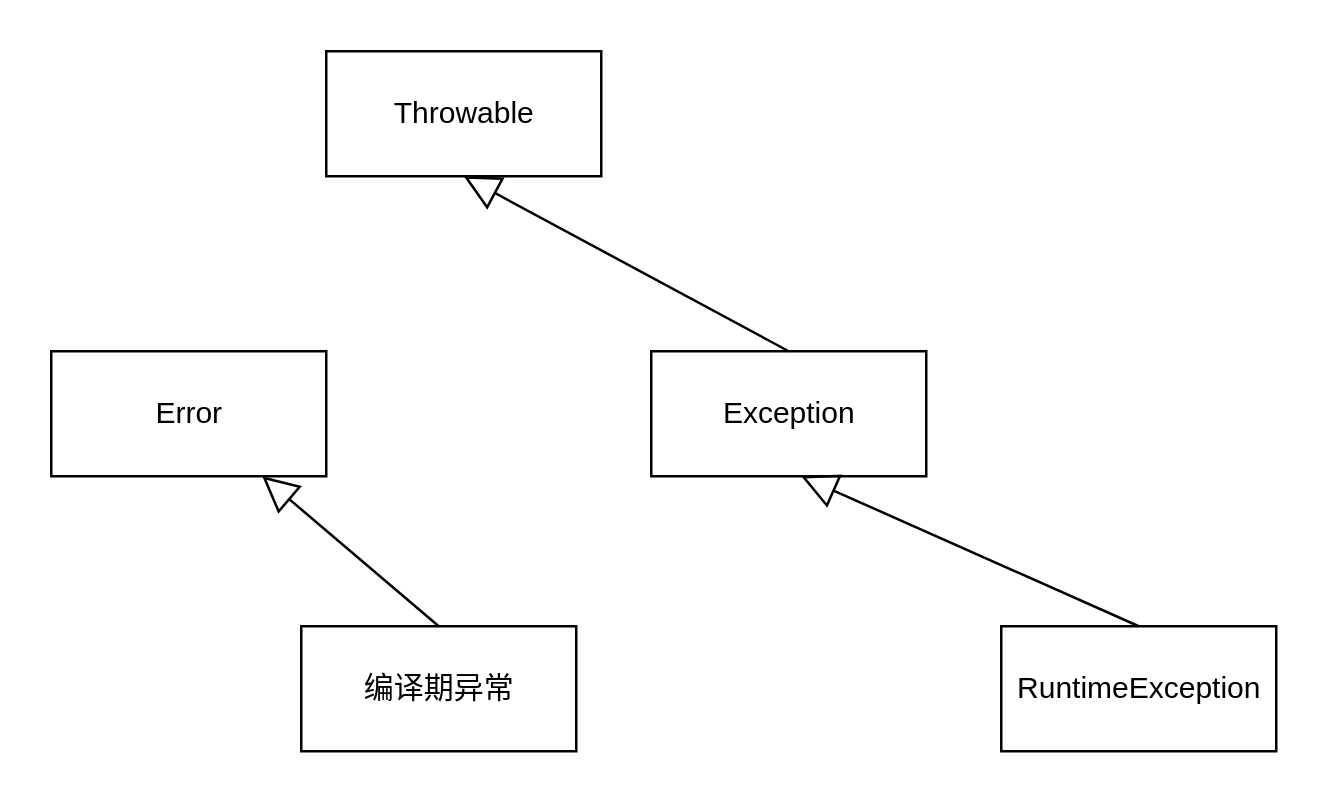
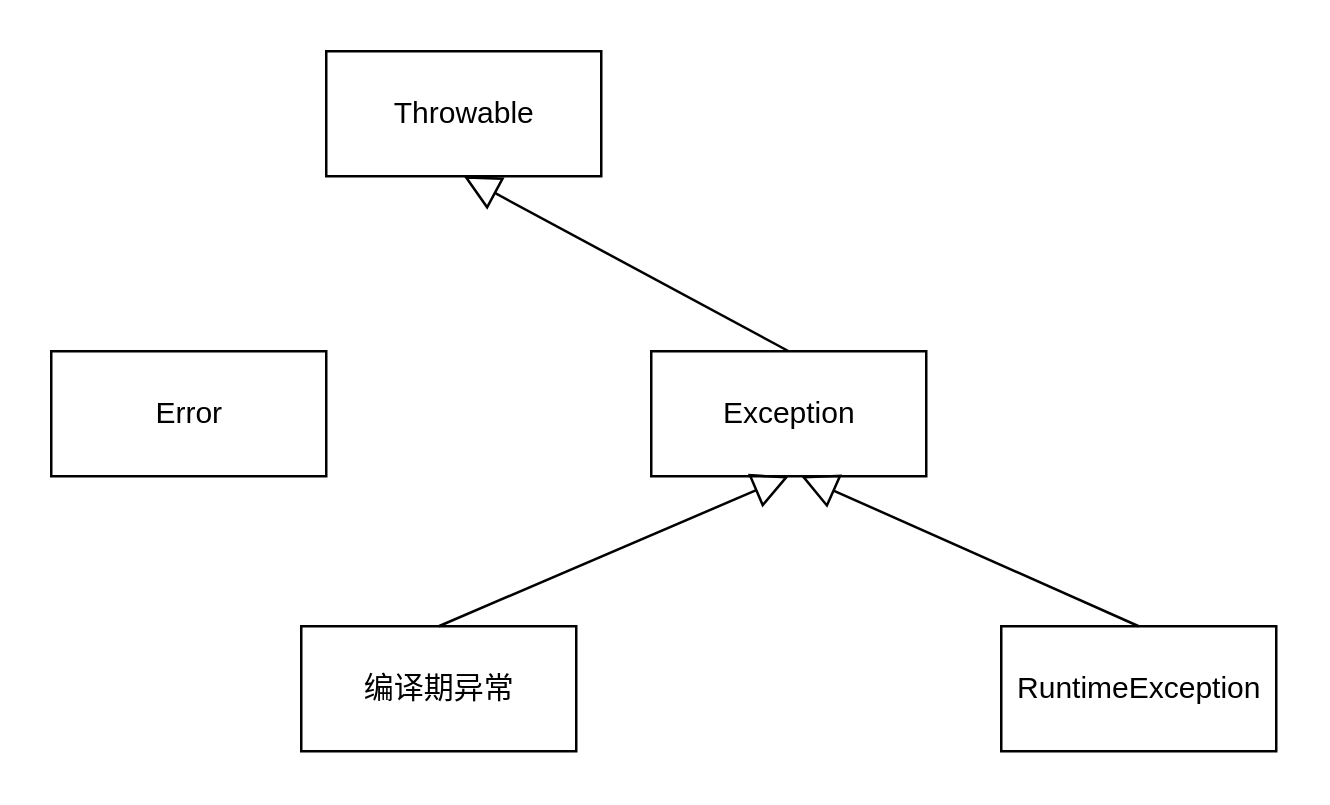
- <mxCell id="8" value="" style="endArrow=block;endFill=0;endSize=12;html=1;exitX=0.5;exitY=0;exitDx=0;exitDy=0;" edge="1" parent="1" source="6" target="3"><mxGeometry width="160" relative="1" as="geometry"><mxPoint x="325" y="150" as="sourcePoint" /><mxPoint x="310" y="200" as="targetPoint" /></mxGeometry></mxCell>
+ <mxCell id="8" value="" style="endArrow=block;endFill=0;endSize=12;html=1;exitX=0.5;exitY=0;exitDx=0;exitDy=0;entryX=0.5;entryY=1;entryDx=0;entryDy=0;" edge="1" parent="1" source="6" target="4"><mxGeometry width="160" relative="1" as="geometry"><mxPoint x="325" y="150" as="sourcePoint" /><mxPoint x="310" y="200" as="targetPoint" /></mxGeometry></mxCell>
